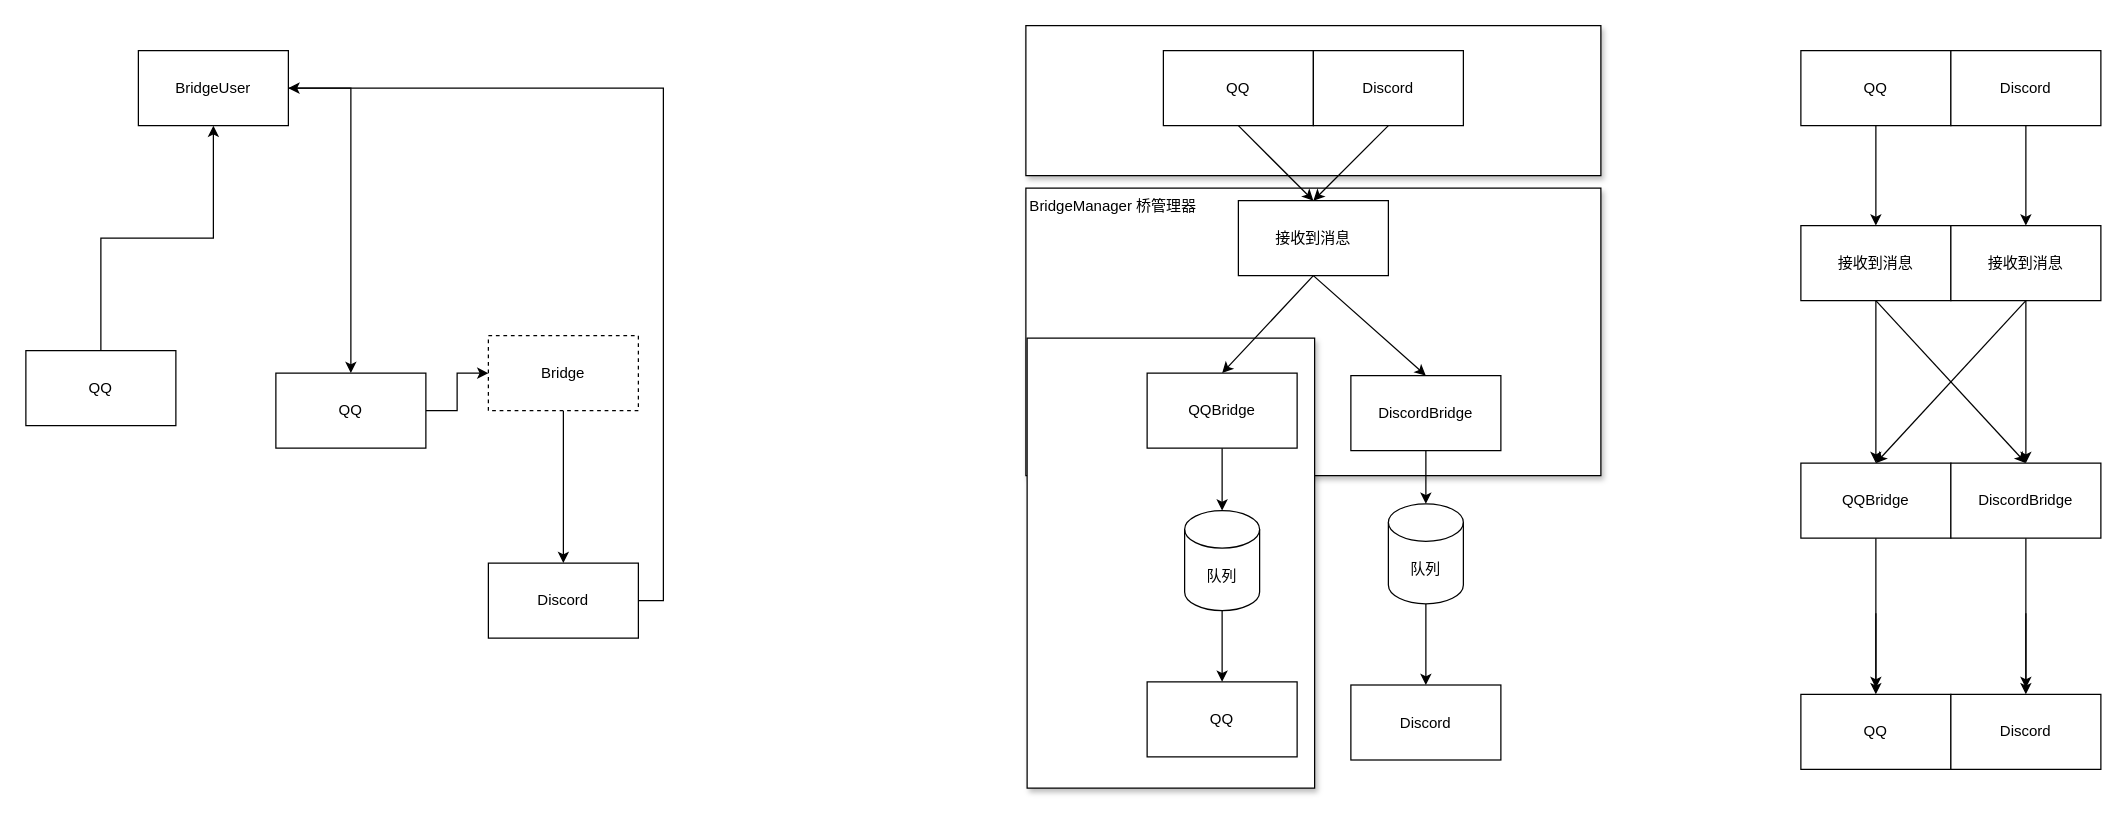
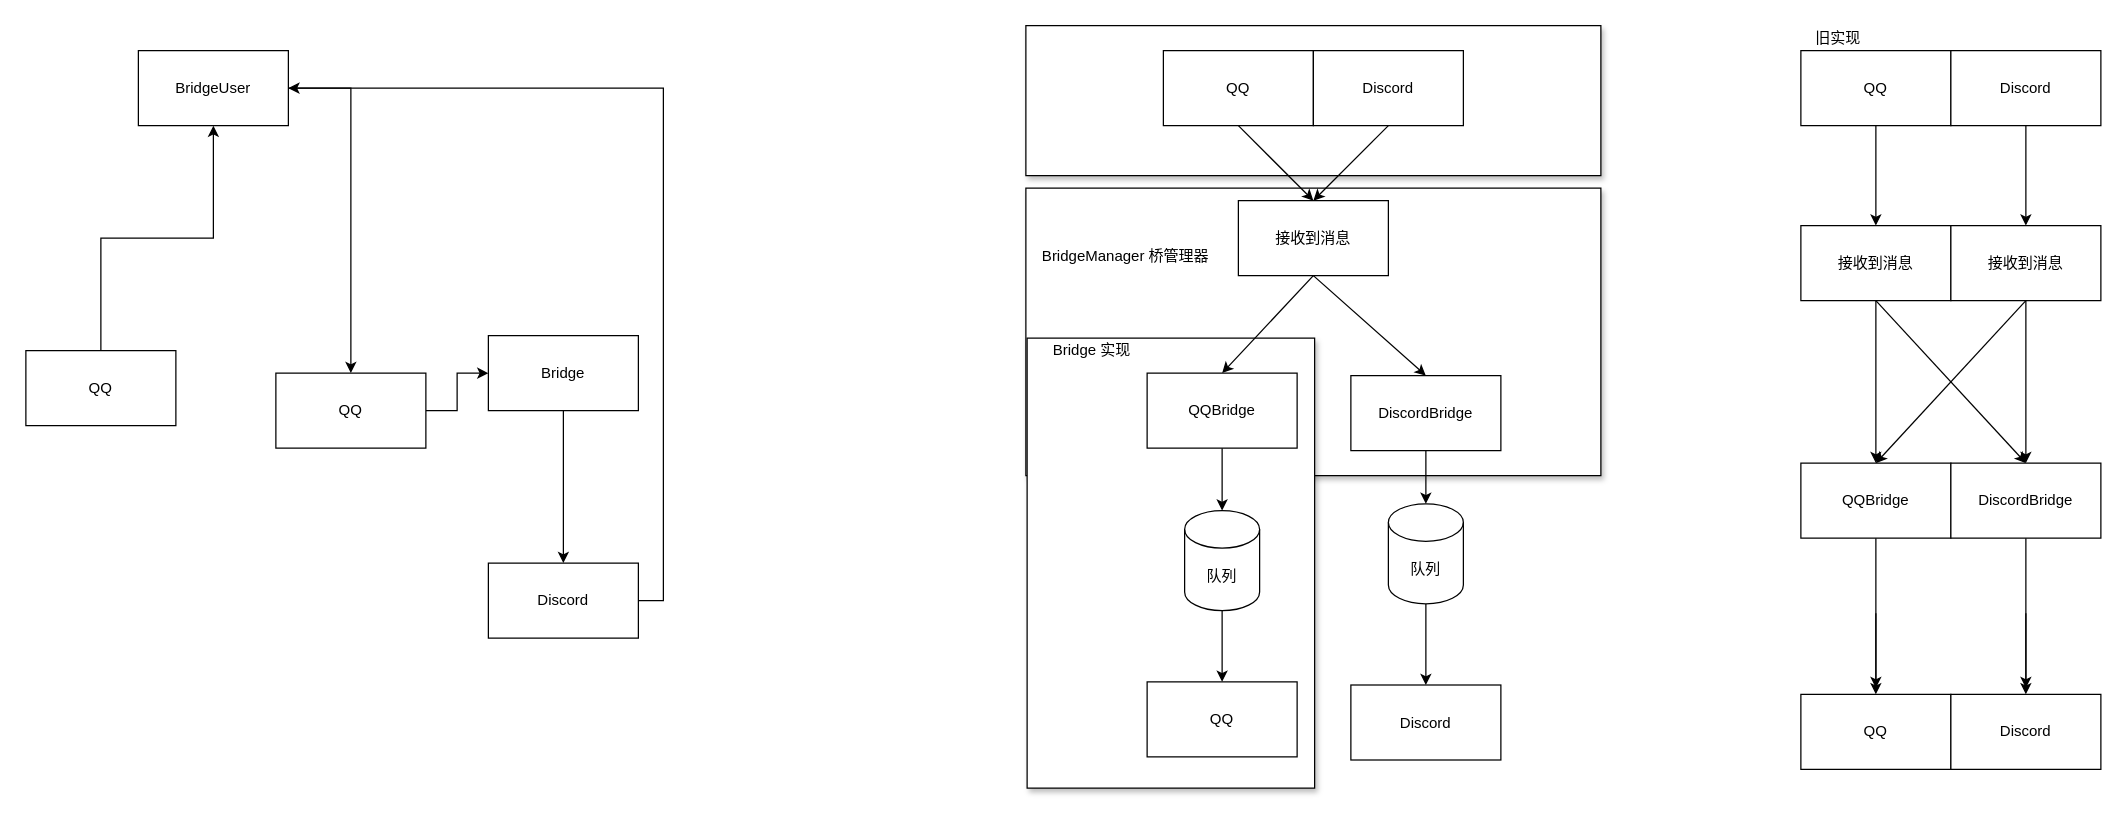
+ <mxCell id="43" value="旧实现" style="text;html=1;strokeColor=none;fillColor=none;align=center;verticalAlign=middle;whiteSpace=wrap;rounded=0;shadow=1;" parent="1" vertex="1"><mxGeometry x="1450" width="40" height="20" as="geometry" y="20" /></mxCell>
- <mxCell id="4" value="BridgeManager&amp;nbsp;桥管理器" style="text;html=1;strokeColor=none;fillColor=none;align=center;verticalAlign=middle;whiteSpace=wrap;rounded=0;shadow=1;" parent="2" vertex="1"><mxGeometry width="140" height="30" as="geometry" /></mxCell>
+ <mxCell id="4" value="BridgeManager&amp;nbsp;桥管理器" style="text;html=1;strokeColor=none;fillColor=none;align=center;verticalAlign=middle;whiteSpace=wrap;rounded=0;shadow=1;" parent="2" vertex="1"><mxGeometry x="10" y="40" width="140" height="30" as="geometry" /></mxCell>
+ <mxCell id="8" value="Bridge 实现" style="text;html=1;strokeColor=none;fillColor=none;align=center;verticalAlign=middle;whiteSpace=wrap;rounded=0;shadow=1;" parent="6" vertex="1"><mxGeometry width="104.348" height="20" as="geometry" /></mxCell>
- <mxCell id="50" value="Bridge" style="rounded=0;whiteSpace=wrap;html=1;dashed=1;" vertex="1" parent="1"><mxGeometry x="390" y="268" width="120" height="60" as="geometry" /></mxCell>
+ <mxCell id="50" value="Bridge" style="rounded=0;whiteSpace=wrap;html=1;" vertex="1" parent="1"><mxGeometry x="390" y="268" width="120" height="60" as="geometry" /></mxCell>
